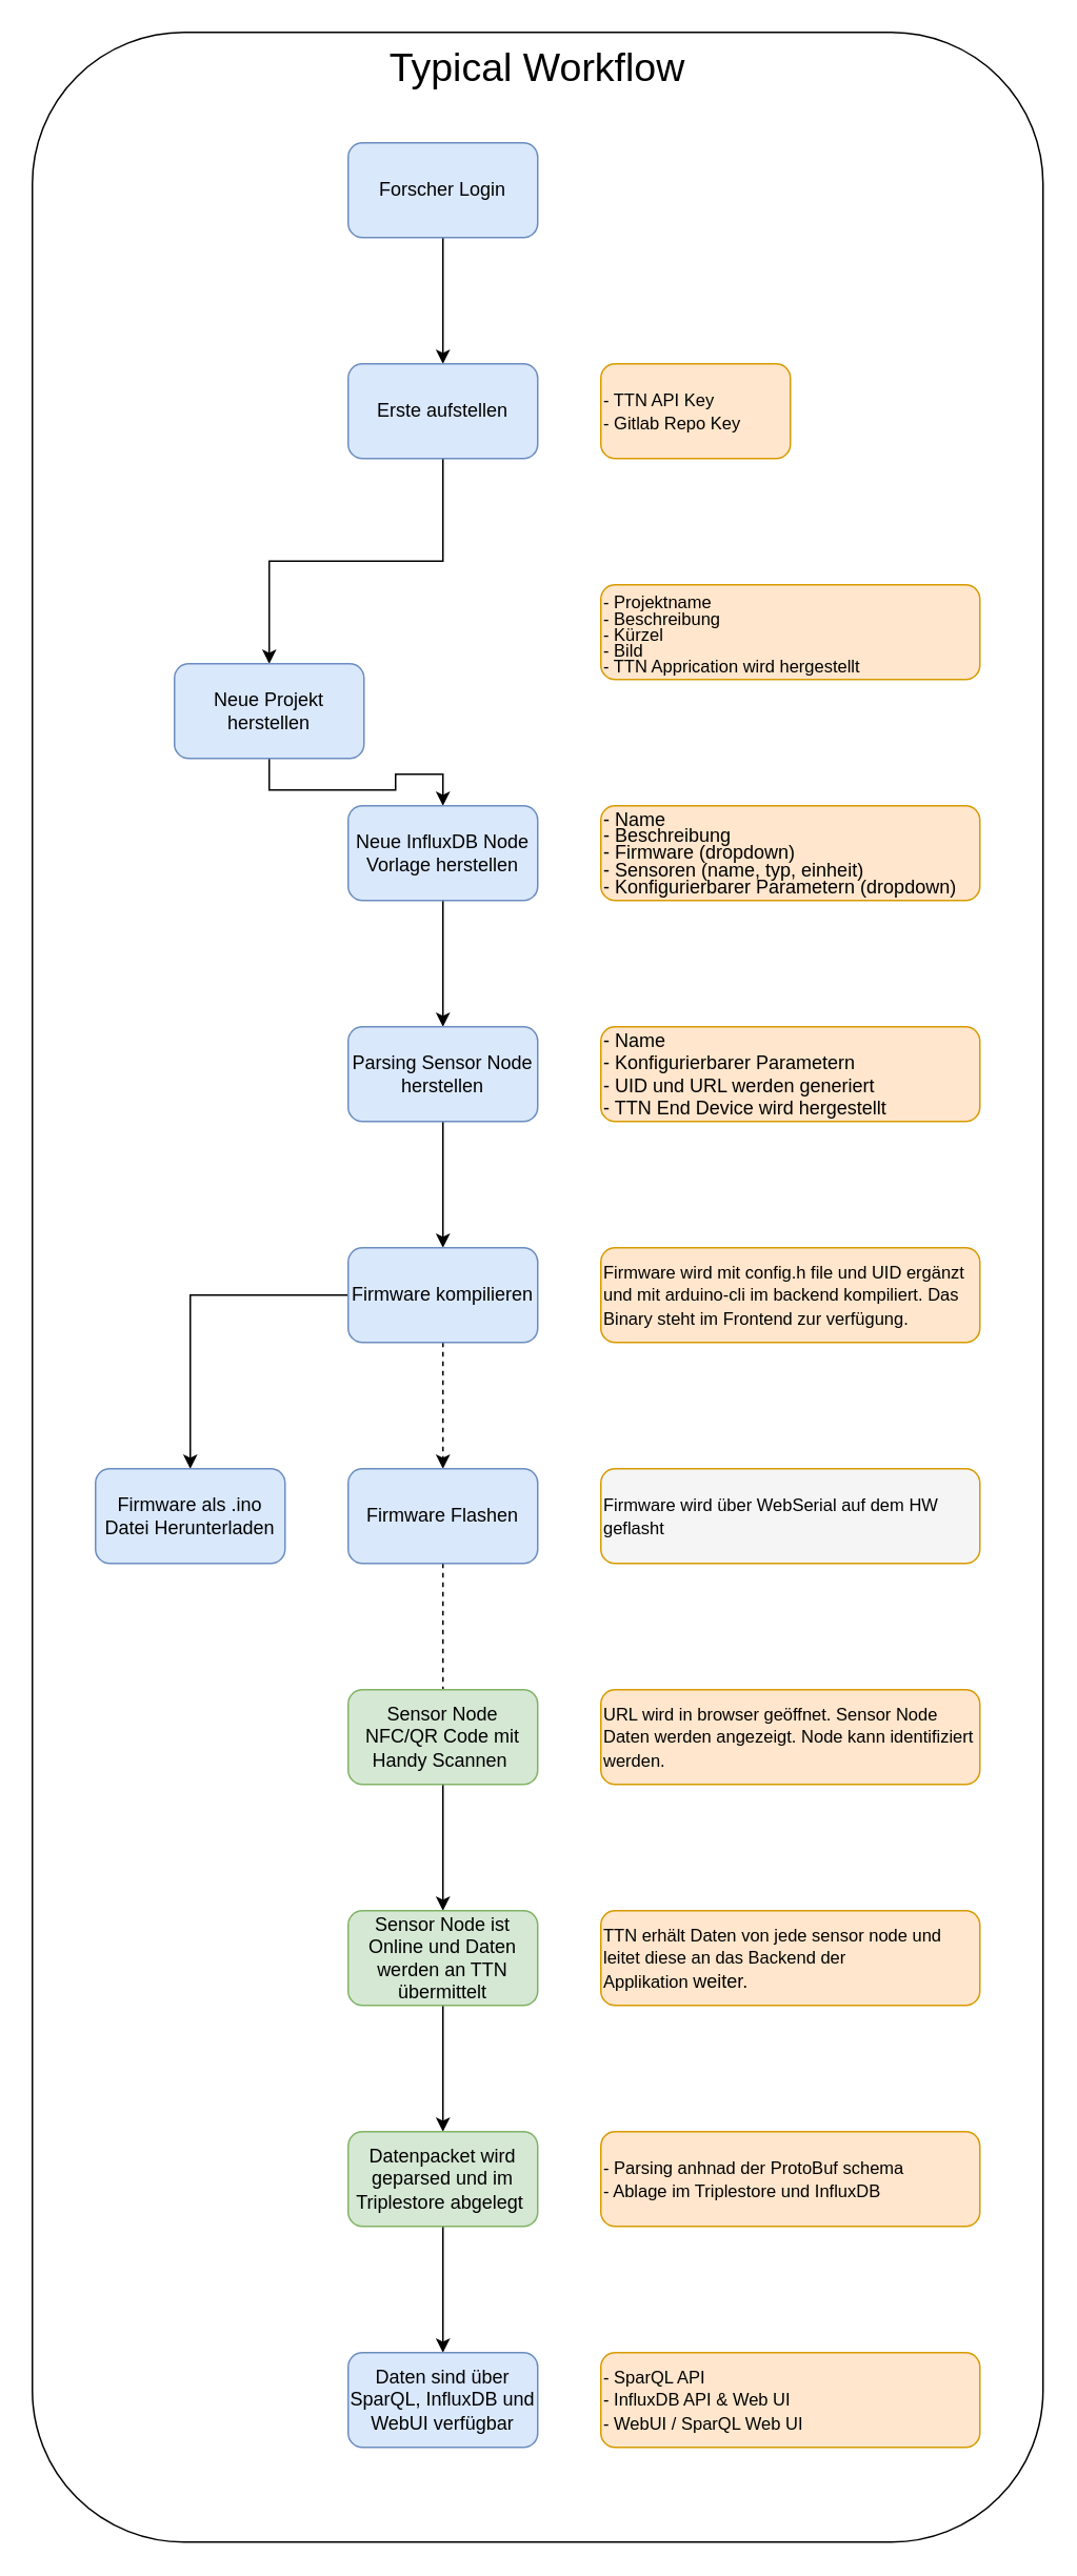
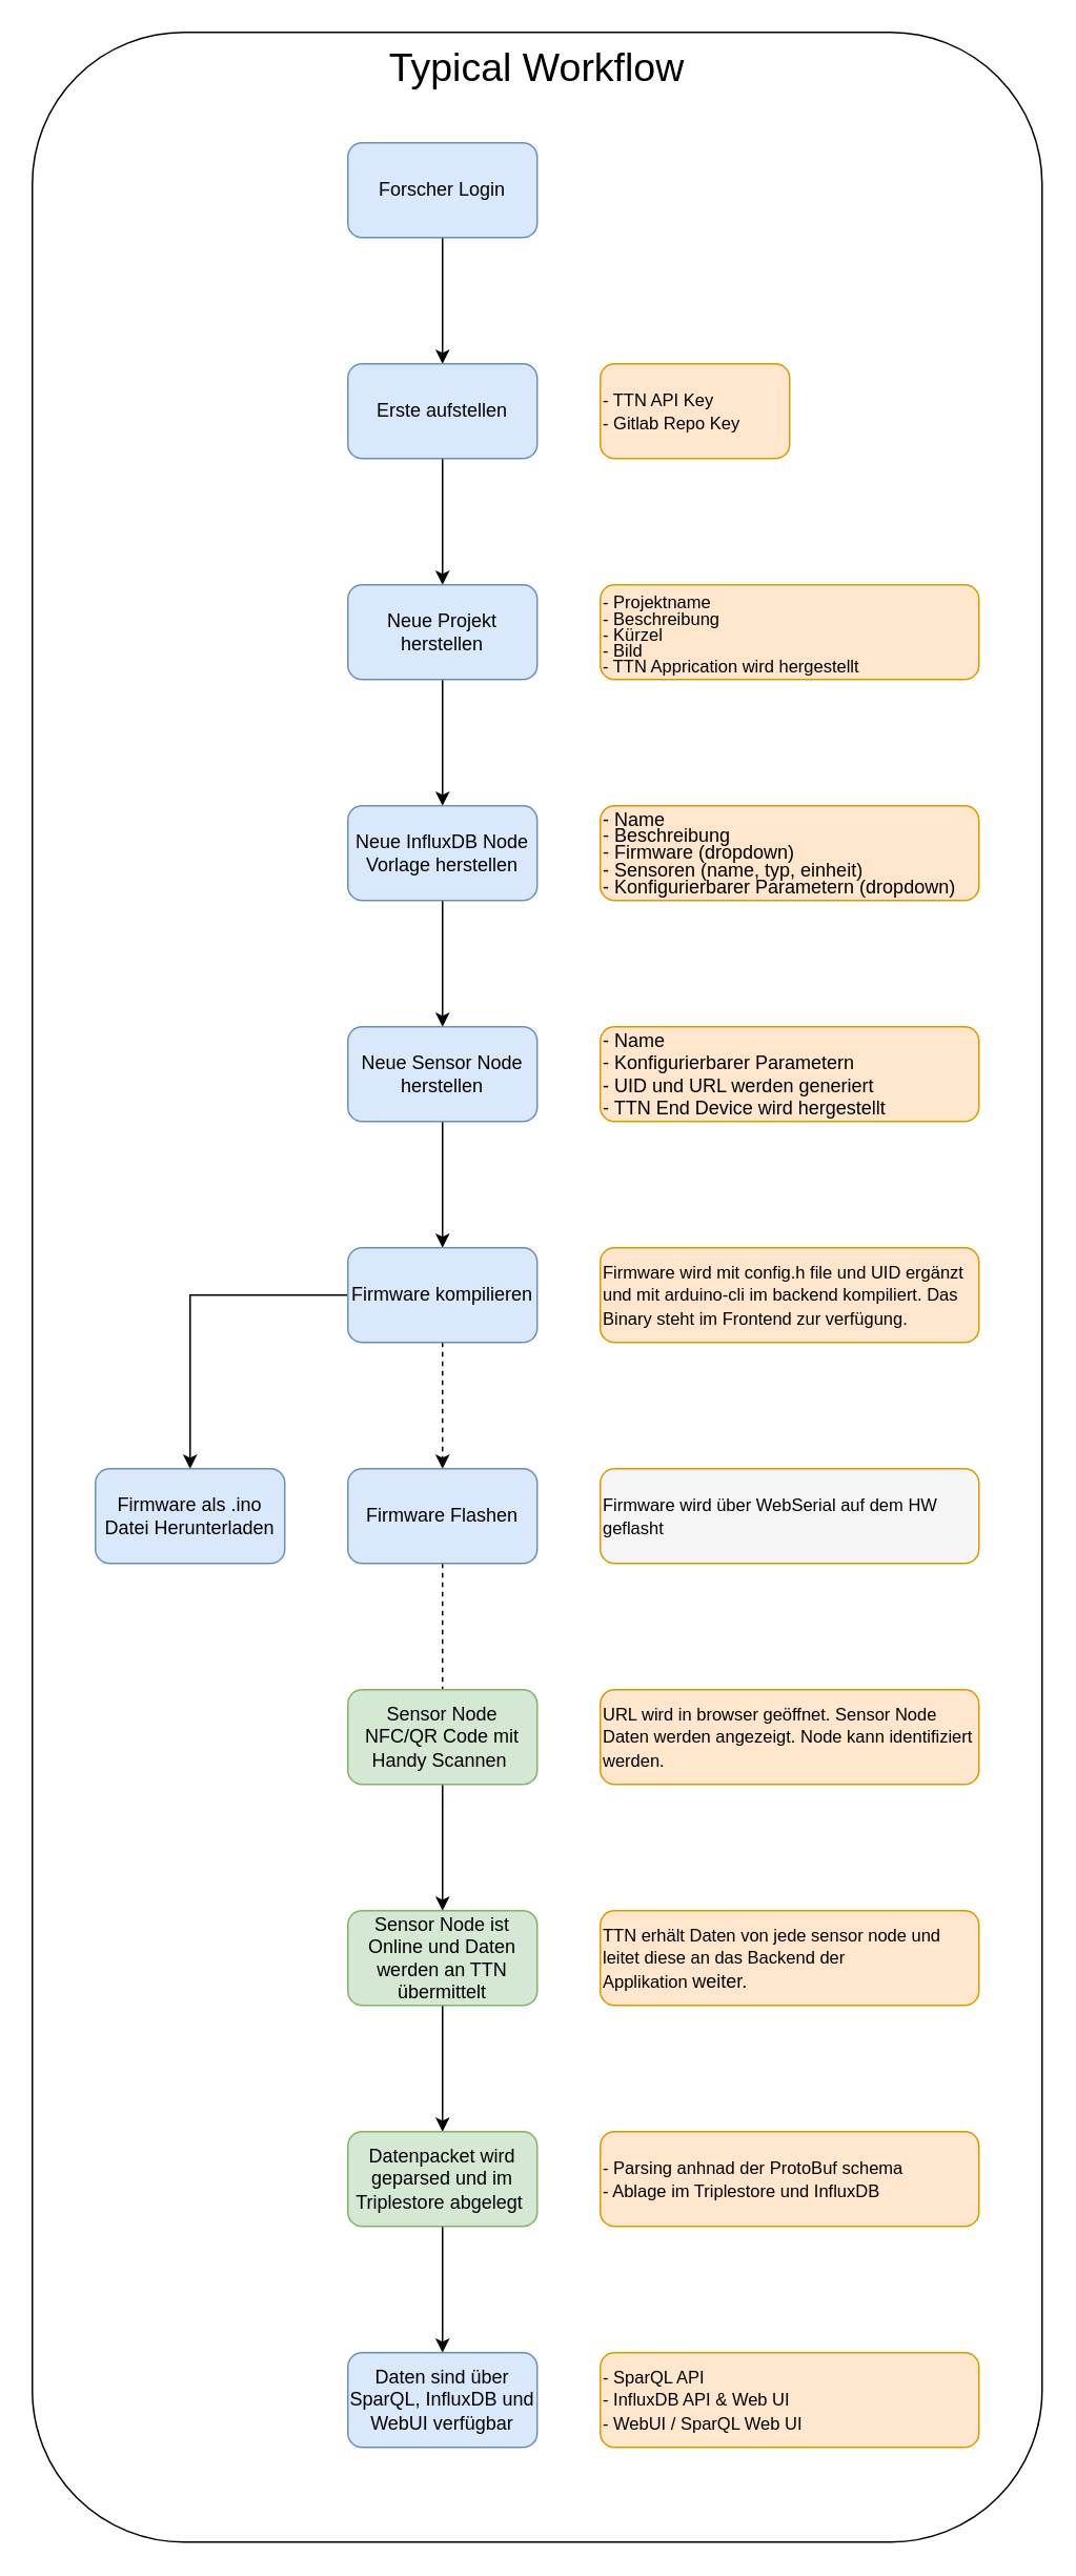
- <mxCell id="5" value="Neue Projekt herstellen" style="rounded=1;whiteSpace=wrap;html=1;fillColor=#dae8fc;strokeColor=#6c8ebf;" parent="1" vertex="1"><mxGeometry x="110" y="420" width="120" height="60" as="geometry" /></mxCell>
+ <mxCell id="5" value="Neue Projekt herstellen" style="rounded=1;whiteSpace=wrap;html=1;fillColor=#dae8fc;strokeColor=#6c8ebf;" parent="1" vertex="1"><mxGeometry x="220" y="370" width="120" height="60" as="geometry" /></mxCell>
- <mxCell id="9" value="Parsing Sensor Node herstellen" style="rounded=1;whiteSpace=wrap;html=1;fillColor=#dae8fc;strokeColor=#6c8ebf;" parent="1" vertex="1"><mxGeometry x="220" y="650" width="120" height="60" as="geometry" /></mxCell>
+ <mxCell id="9" value="Neue Sensor Node herstellen" style="rounded=1;whiteSpace=wrap;html=1;fillColor=#dae8fc;strokeColor=#6c8ebf;" parent="1" vertex="1"><mxGeometry x="220" y="650" width="120" height="60" as="geometry" /></mxCell>
